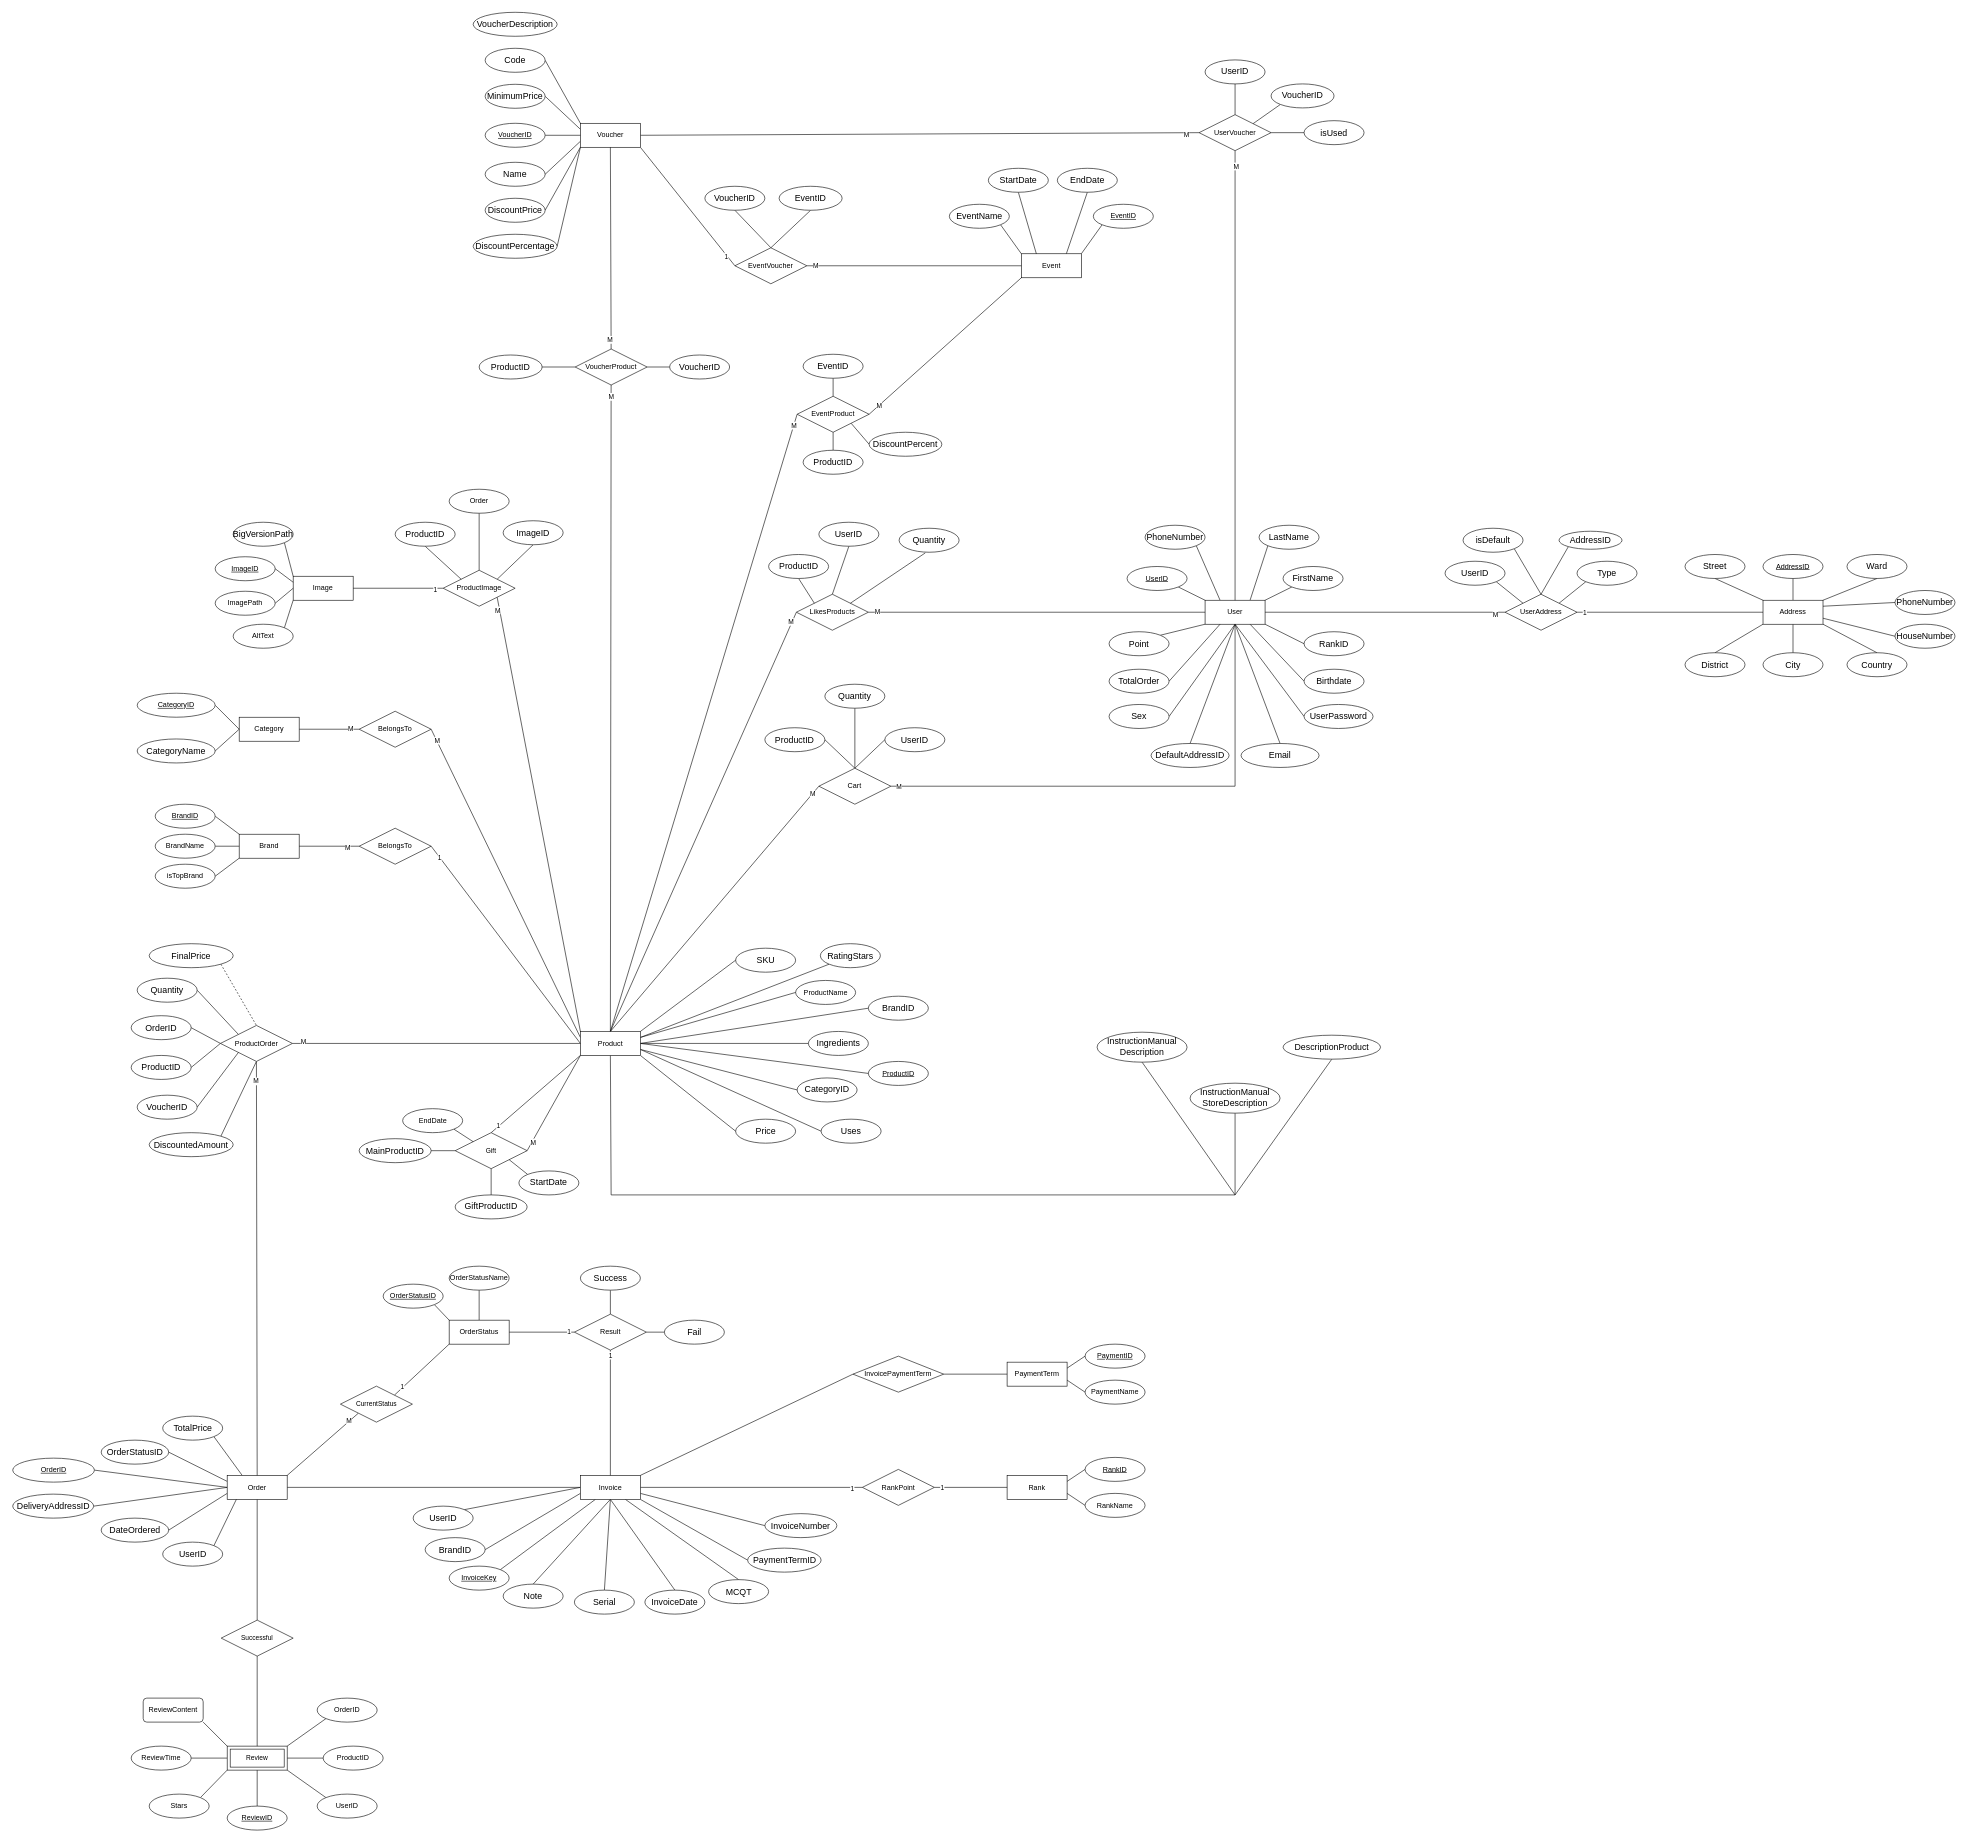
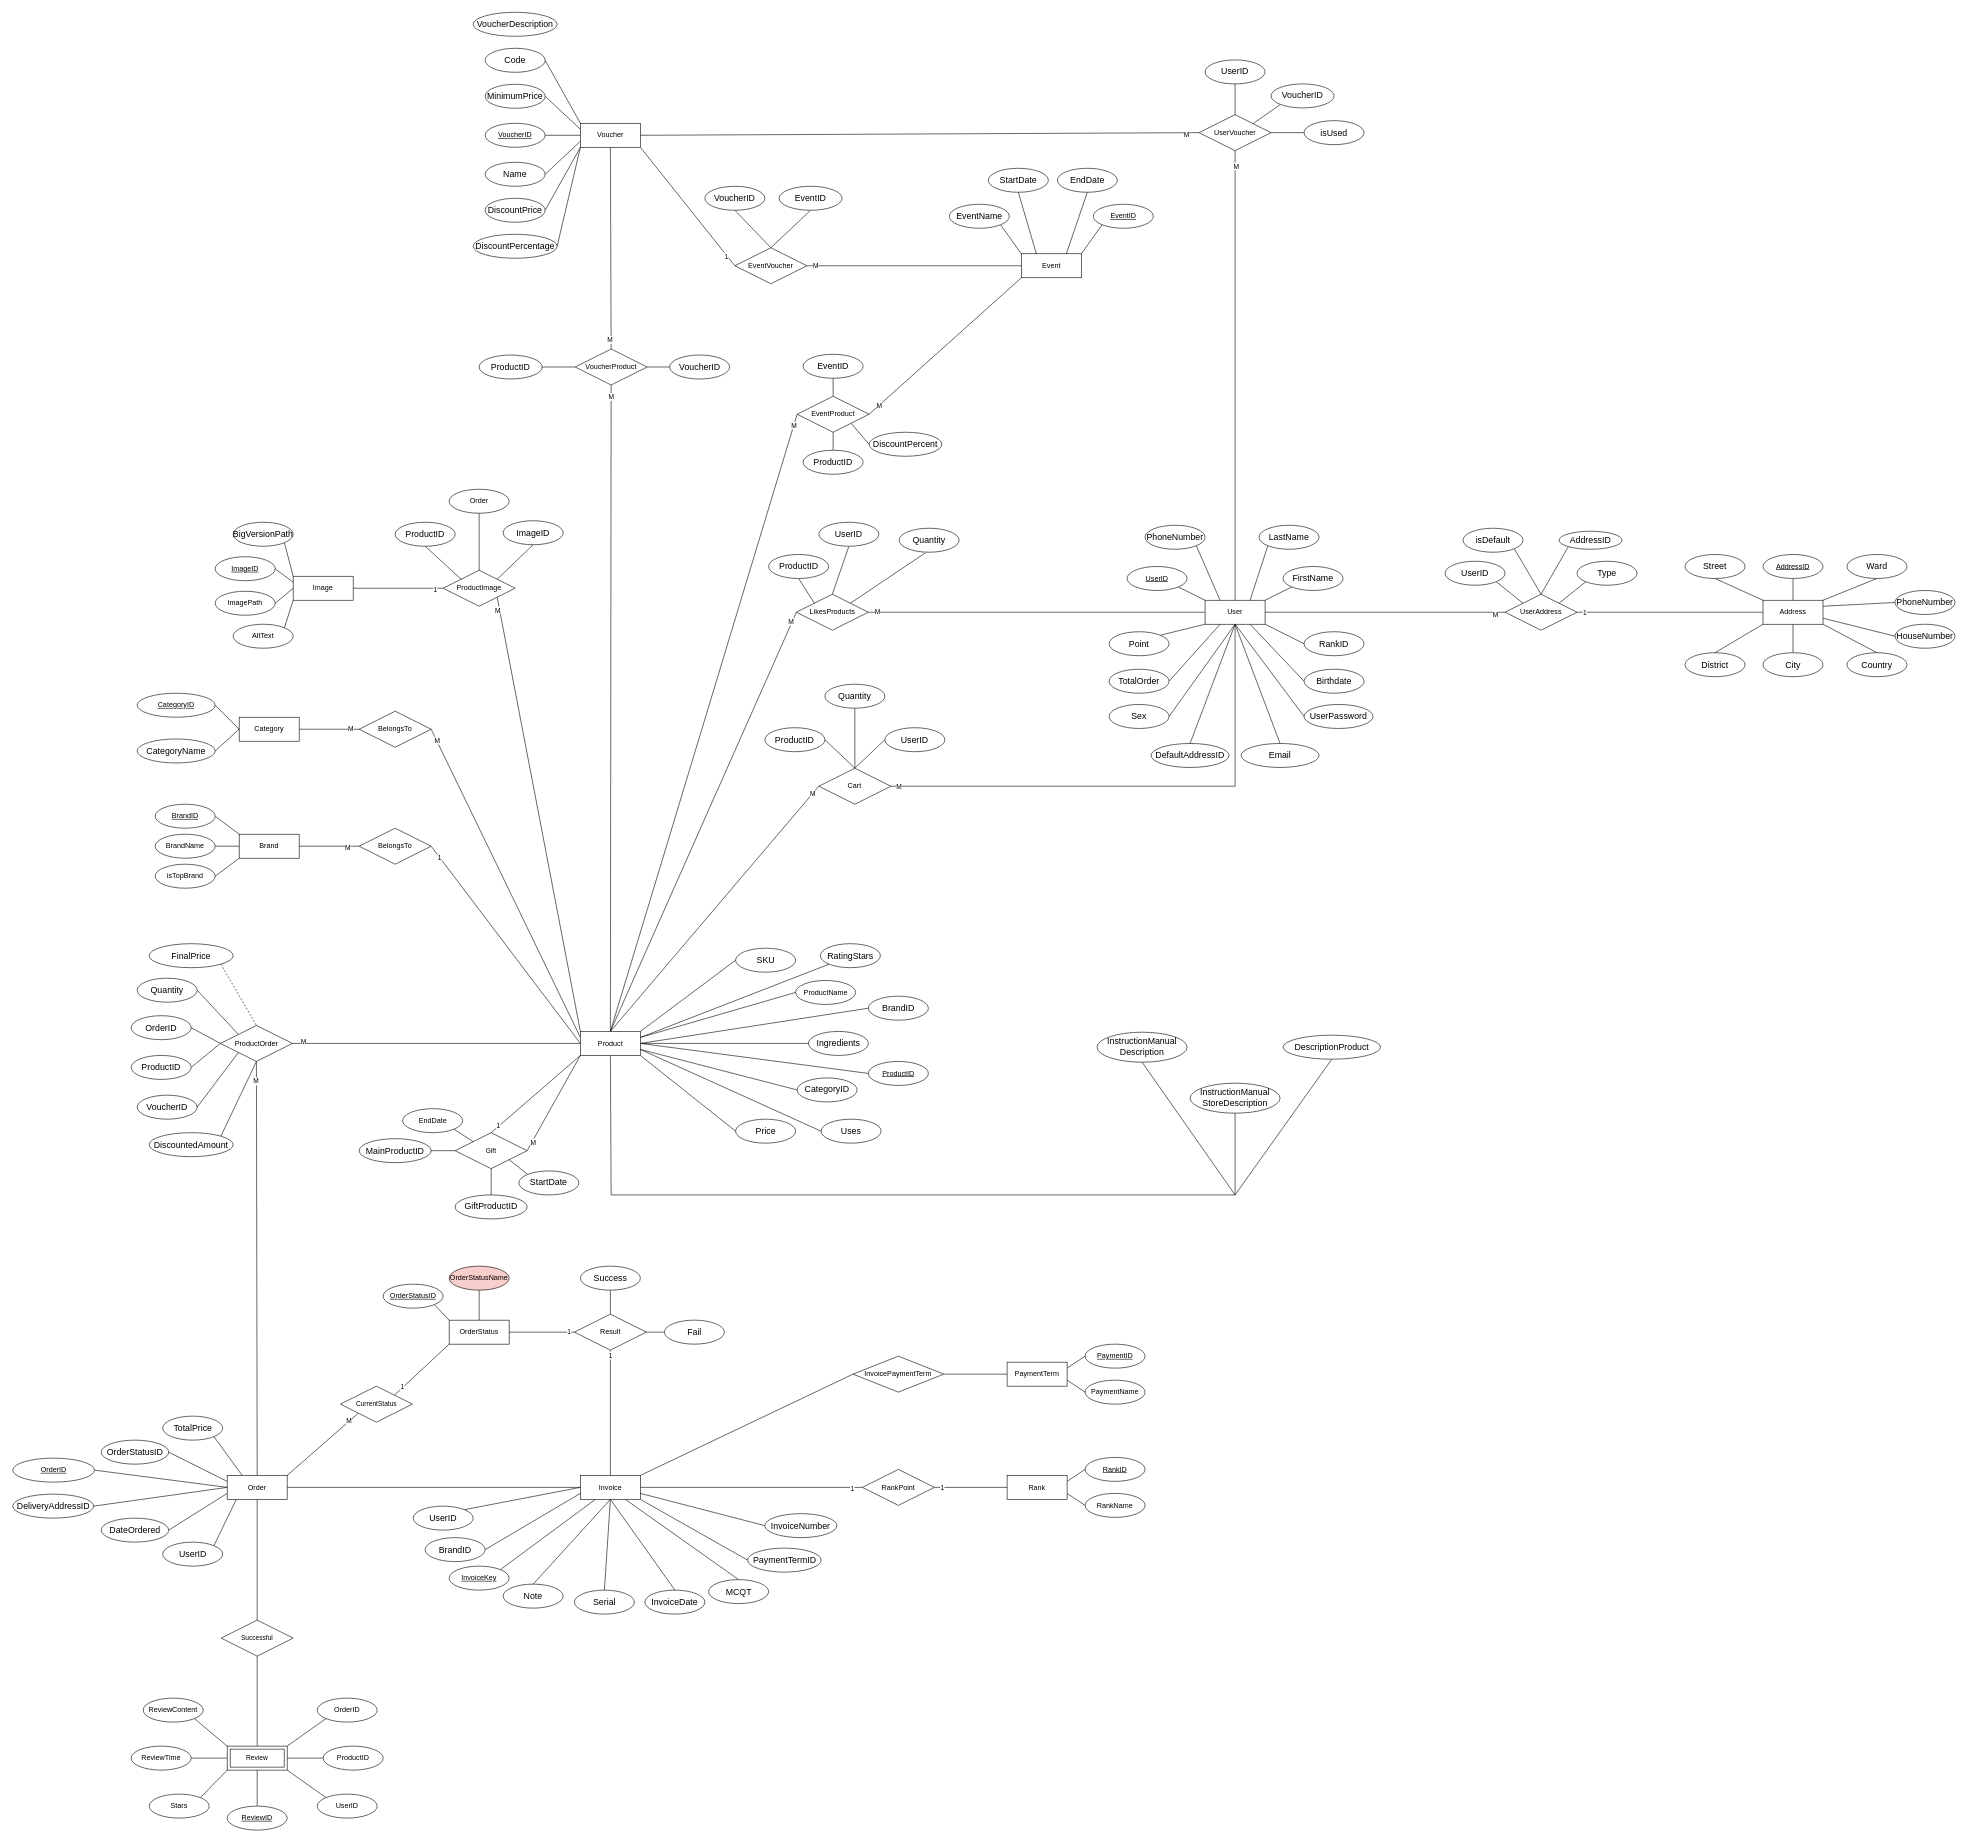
- <mxCell id="282" value="OrderStatusName" style="ellipse;whiteSpace=wrap;html=1;align=center;" parent="1" vertex="1"><mxGeometry x="748" y="2110" width="100" height="40" as="geometry" /></mxCell>
+ <mxCell id="282" value="OrderStatusName" style="ellipse;whiteSpace=wrap;html=1;align=center;fillColor=#f8cecc;" parent="1" vertex="1"><mxGeometry x="748" y="2110" width="100" height="40" as="geometry" /></mxCell>
- <mxCell id="275" value="ReviewContent" style="whiteSpace=wrap;html=1;align=center;rounded=1;" parent="1" vertex="1"><mxGeometry x="238" y="2830" width="100" height="40" as="geometry" /></mxCell>
+ <mxCell id="275" value="ReviewContent" style="ellipse;whiteSpace=wrap;html=1;align=center;" parent="1" vertex="1"><mxGeometry x="238" y="2830" width="100" height="40" as="geometry" /></mxCell>
